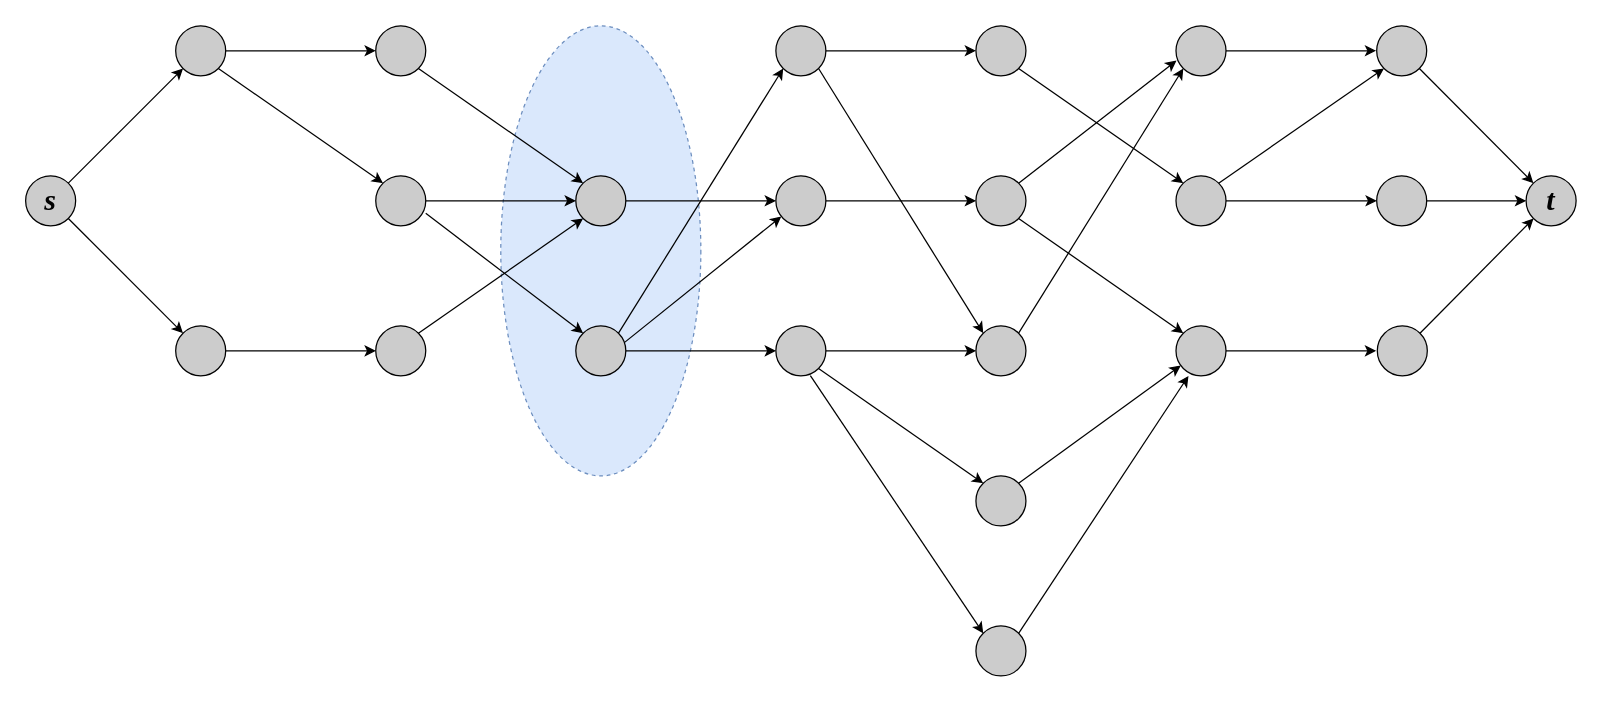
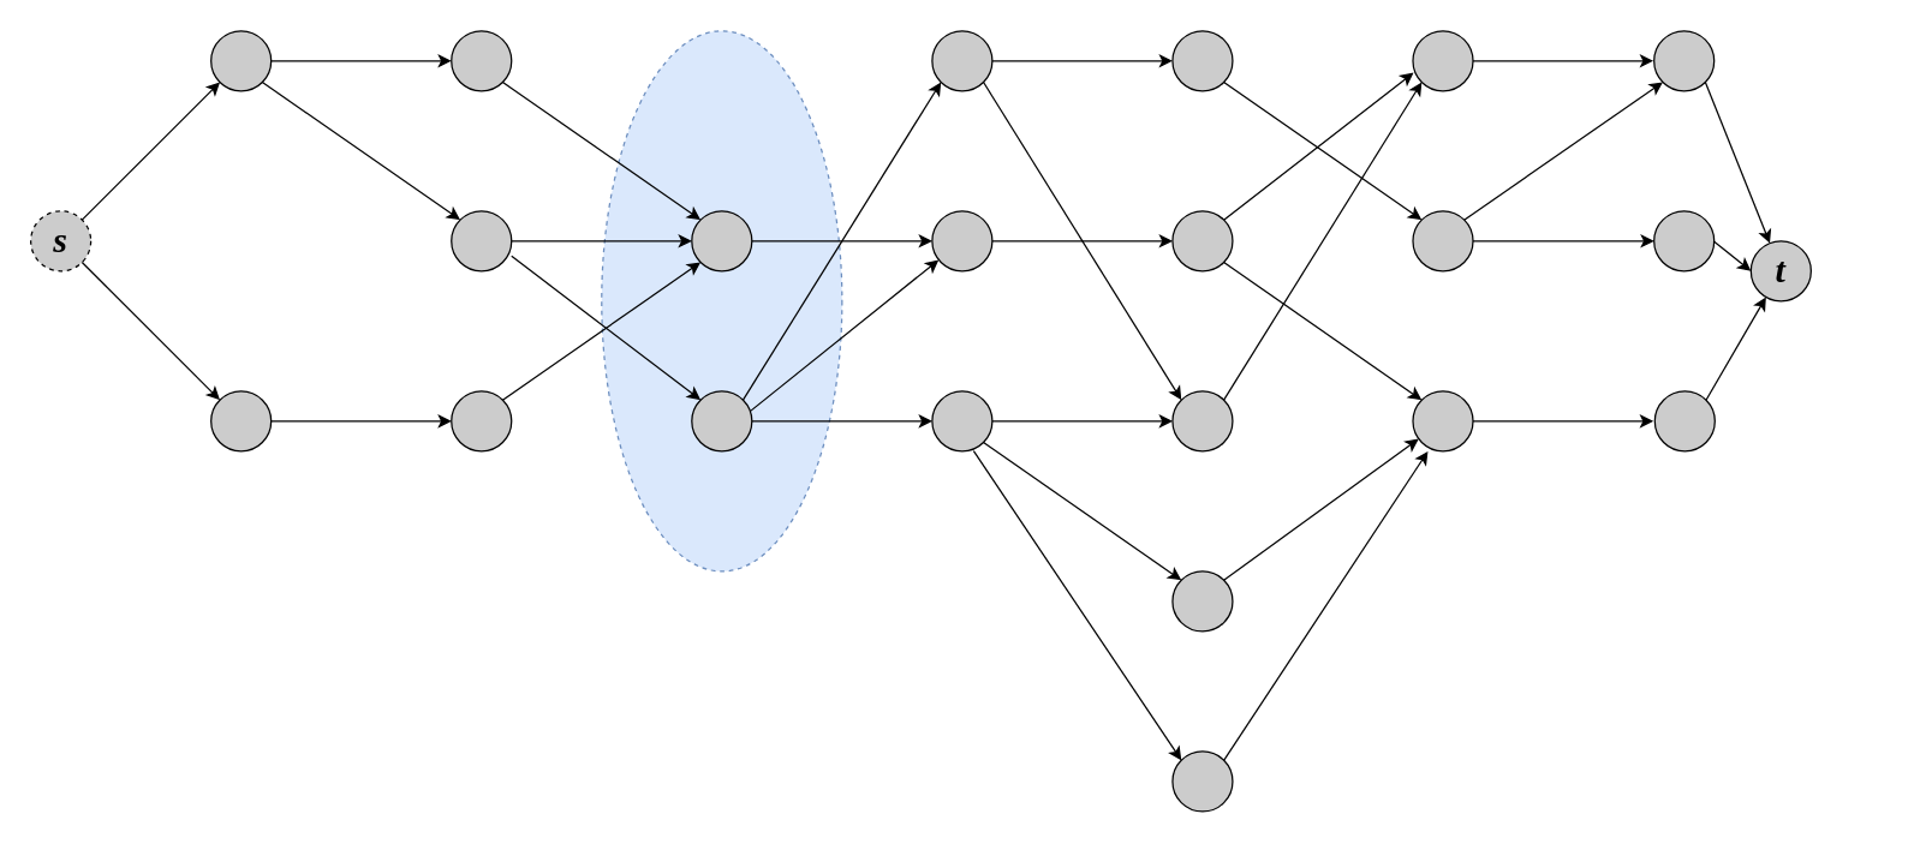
- <mxCell id="3" value="&lt;font face=&quot;Times New Roman&quot; style=&quot;font-size: 24px;&quot;&gt;&lt;i&gt;&lt;b&gt;s&lt;/b&gt;&lt;/i&gt;&lt;/font&gt;" style="ellipse;whiteSpace=wrap;html=1;aspect=fixed;fillColor=#CCCCCC;" vertex="1" parent="1"><mxGeometry x="20" y="140" width="40" height="40" as="geometry" /></mxCell>
+ <mxCell id="3" value="&lt;font face=&quot;Times New Roman&quot; style=&quot;font-size: 24px;&quot;&gt;&lt;i&gt;&lt;b&gt;s&lt;/b&gt;&lt;/i&gt;&lt;/font&gt;" style="ellipse;whiteSpace=wrap;html=1;aspect=fixed;fillColor=#CCCCCC;dashed=1;" vertex="1" parent="1"><mxGeometry x="20" y="140" width="40" height="40" as="geometry" /></mxCell>
- <mxCell id="25" value="&lt;i&gt;&lt;b&gt;&lt;font style=&quot;font-size: 24px;&quot; face=&quot;Times New Roman&quot;&gt;t&lt;/font&gt;&lt;/b&gt;&lt;/i&gt;" style="ellipse;whiteSpace=wrap;html=1;aspect=fixed;fillColor=#CCCCCC;" vertex="1" parent="1"><mxGeometry x="1220" y="140" width="40" height="40" as="geometry" /></mxCell>
+ <mxCell id="25" value="&lt;i&gt;&lt;b&gt;&lt;font style=&quot;font-size: 24px;&quot; face=&quot;Times New Roman&quot;&gt;t&lt;/font&gt;&lt;/b&gt;&lt;/i&gt;" style="ellipse;whiteSpace=wrap;html=1;aspect=fixed;fillColor=#CCCCCC;" vertex="1" parent="1"><mxGeometry x="1165" y="160" width="40" height="40" as="geometry" /></mxCell>
